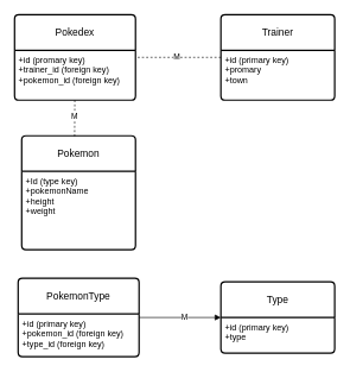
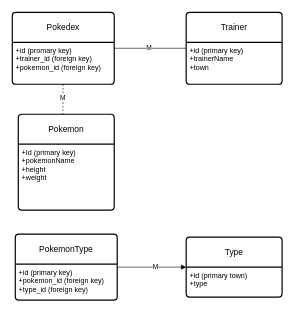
- <mxCell id="12" value="" style="endArrow=none;html=1;rounded=0;dashed=1;" parent="1" source="6" target="4" edge="1"><mxGeometry width="50" height="50" relative="1" as="geometry"><mxPoint x="272" y="120.5" as="sourcePoint" /><mxPoint x="270" y="19.5" as="targetPoint" /></mxGeometry></mxCell>
+ <mxCell id="12" value="" style="endArrow=none;html=1;rounded=0;" parent="1" source="6" target="4" edge="1"><mxGeometry width="50" height="50" relative="1" as="geometry"><mxPoint x="272" y="120.5" as="sourcePoint" /><mxPoint x="270" y="19.5" as="targetPoint" /></mxGeometry></mxCell>
- <mxCell id="7" value="&lt;div&gt;+id (primary key)&lt;/div&gt;&lt;div&gt;+&lt;span style=&quot;background-color: initial;&quot;&gt;promary&lt;/span&gt;&lt;/div&gt;&lt;div&gt;&lt;span style=&quot;background-color: initial;&quot;&gt;+town&lt;/span&gt;&lt;/div&gt;" style="align=left;strokeColor=none;fillColor=none;spacingLeft=4;fontSize=12;verticalAlign=top;resizable=0;rotatable=0;part=1;html=1;" parent="6" vertex="1"><mxGeometry y="50" width="160" height="70" as="geometry" /></mxCell>
+ <mxCell id="7" value="&lt;div&gt;+id (primary key)&lt;/div&gt;&lt;div&gt;+&lt;span style=&quot;background-color: initial;&quot;&gt;trainerName&lt;/span&gt;&lt;/div&gt;&lt;div&gt;&lt;span style=&quot;background-color: initial;&quot;&gt;+town&lt;/span&gt;&lt;/div&gt;" style="align=left;strokeColor=none;fillColor=none;spacingLeft=4;fontSize=12;verticalAlign=top;resizable=0;rotatable=0;part=1;html=1;" parent="6" vertex="1"><mxGeometry y="50" width="160" height="70" as="geometry" /></mxCell>
- <mxCell id="3" value="+Id (type key)&lt;br&gt;&lt;div&gt;+pokemonName&lt;/div&gt;&lt;div&gt;+height&lt;/div&gt;&lt;div&gt;+weight&lt;/div&gt;" style="align=left;strokeColor=none;fillColor=none;spacingLeft=4;fontSize=12;verticalAlign=top;resizable=0;rotatable=0;part=1;html=1;" parent="2" vertex="1"><mxGeometry y="50" width="160" height="110" as="geometry" /></mxCell>
+ <mxCell id="3" value="+Id (primary key)&lt;br&gt;&lt;div&gt;+pokemonName&lt;/div&gt;&lt;div&gt;+height&lt;/div&gt;&lt;div&gt;+weight&lt;/div&gt;" style="align=left;strokeColor=none;fillColor=none;spacingLeft=4;fontSize=12;verticalAlign=top;resizable=0;rotatable=0;part=1;html=1;" parent="2" vertex="1"><mxGeometry y="50" width="160" height="110" as="geometry" /></mxCell>
- <mxCell id="9" value="+id (primary key)&lt;div&gt;+type&lt;/div&gt;" style="align=left;strokeColor=none;fillColor=none;spacingLeft=4;fontSize=12;verticalAlign=top;resizable=0;rotatable=0;part=1;html=1;" parent="8" vertex="1"><mxGeometry y="50" width="160" height="50" as="geometry" /></mxCell>
+ <mxCell id="9" value="+id (primary town)&lt;div&gt;+type&lt;/div&gt;" style="align=left;strokeColor=none;fillColor=none;spacingLeft=4;fontSize=12;verticalAlign=top;resizable=0;rotatable=0;part=1;html=1;" parent="8" vertex="1"><mxGeometry y="50" width="160" height="50" as="geometry" /></mxCell>
